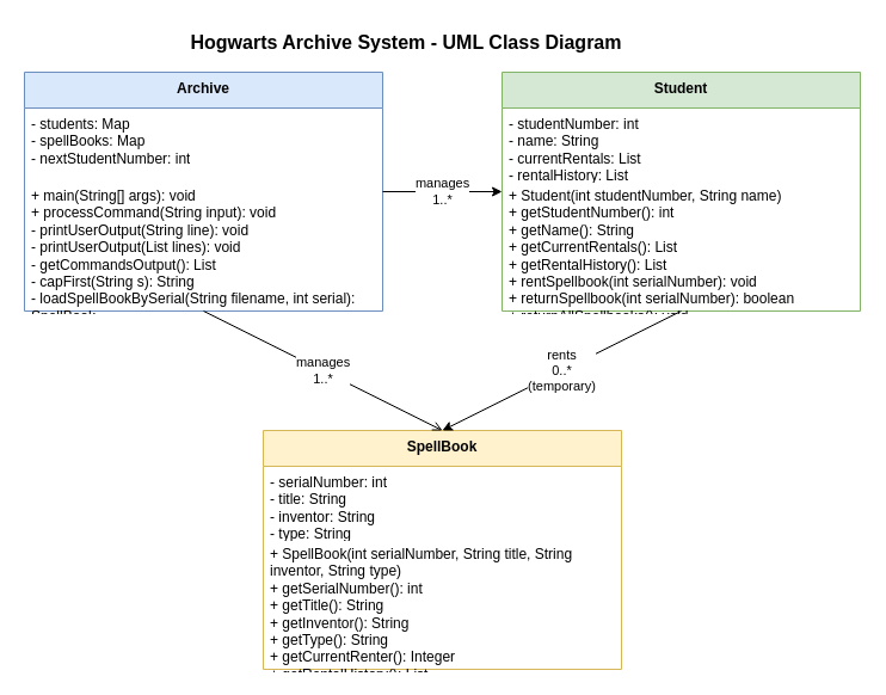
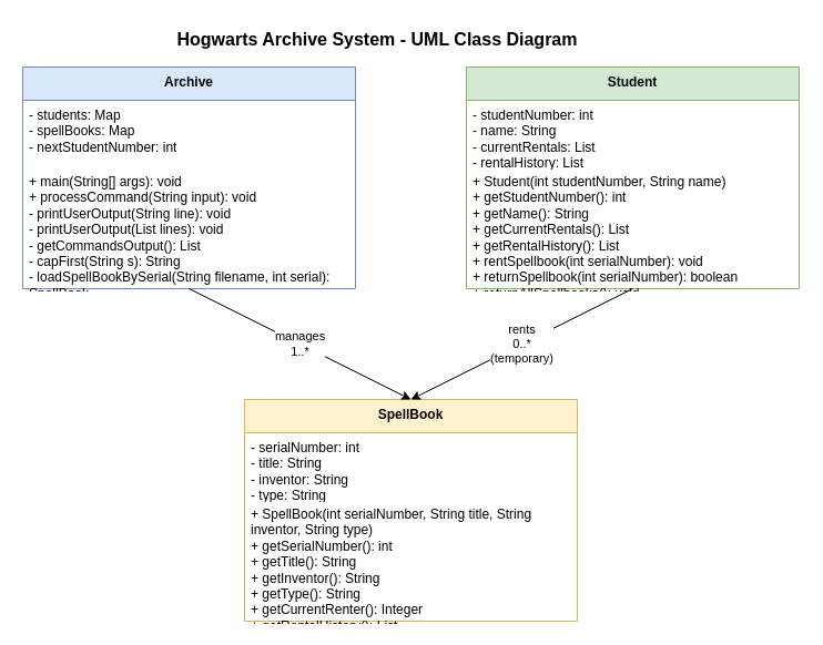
- <mxCell id="11" value="manages&#10;1..*" style="endArrow=classic;html=1;rounded=0;exitX=1;exitY=0.5;exitDx=0;exitDy=0;entryX=0;entryY=0.5;entryDx=0;entryDy=0;" edge="1" parent="1" source="2" target="5"><mxGeometry width="50" height="50" relative="1" as="geometry"><mxPoint x="370" y="160" as="sourcePoint" /><mxPoint x="420" y="110" as="targetPoint" /></mxGeometry></mxCell>
- <mxCell id="12" value="manages&#10;1..*" style="endArrow=open;html=1;rounded=0;exitX=0.5;exitY=1;exitDx=0;exitDy=0;entryX=0.5;entryY=0;entryDx=0;entryDy=0;" edge="1" parent="1" source="2" target="8"><mxGeometry width="50" height="50" relative="1" as="geometry"><mxPoint x="170" y="260" as="sourcePoint" /><mxPoint x="370" y="360" as="targetPoint" /></mxGeometry></mxCell>
+ <mxCell id="12" value="manages&#10;1..*" style="endArrow=classic;html=1;rounded=0;exitX=0.5;exitY=1;exitDx=0;exitDy=0;entryX=0.5;entryY=0;entryDx=0;entryDy=0;" edge="1" parent="1" source="2" target="8"><mxGeometry width="50" height="50" relative="1" as="geometry"><mxPoint x="170" y="260" as="sourcePoint" /><mxPoint x="370" y="360" as="targetPoint" /></mxGeometry></mxCell>
